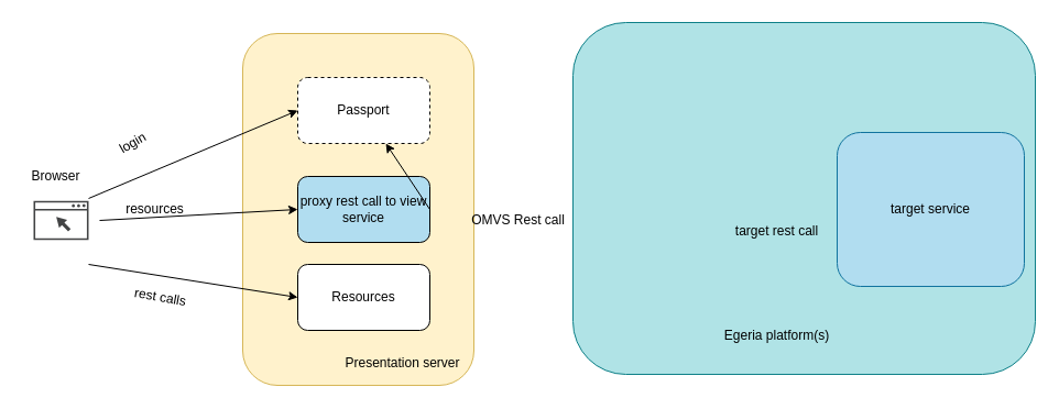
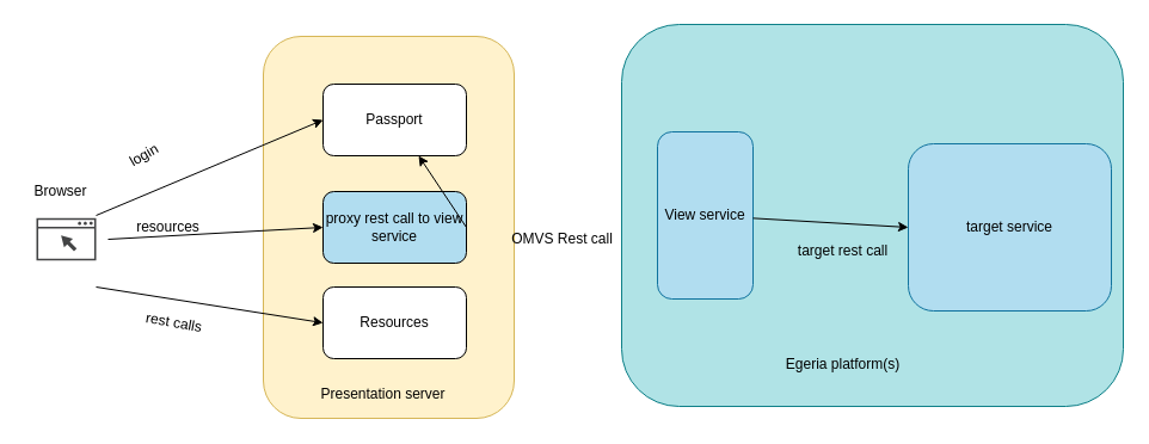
- <mxCell id="4" value="Passport" style="rounded=1;whiteSpace=wrap;html=1;dashed=1;" vertex="1" parent="1"><mxGeometry x="270" y="70" width="120" height="60" as="geometry" /></mxCell>
+ <mxCell id="4" value="Passport" style="rounded=1;whiteSpace=wrap;html=1;" vertex="1" parent="1"><mxGeometry x="270" y="70" width="120" height="60" as="geometry" /></mxCell>
+ <mxCell id="5" value="View service" style="rounded=1;whiteSpace=wrap;html=1;fillColor=#b1ddf0;strokeColor=#10739e;" vertex="1" parent="1"><mxGeometry x="550" y="110" width="80" height="140" as="geometry" /></mxCell>
+ <mxCell id="19" value="" style="endArrow=classic;html=1;rounded=0;entryX=0;entryY=0.5;entryDx=0;entryDy=0;" edge="1" parent="1" source="5" target="18"><mxGeometry width="50" height="50" relative="1" as="geometry"><mxPoint x="470" y="310" as="sourcePoint" /><mxPoint x="520" y="260" as="targetPoint" /></mxGeometry></mxCell>
- <mxCell id="16" value="Presentation server" style="text;html=1;align=center;verticalAlign=middle;resizable=0;points=[];autosize=1;strokeColor=none;fillColor=none;" vertex="1" parent="1"><mxGeometry x="305" y="320" width="120" height="20" as="geometry" /></mxCell>
+ <mxCell id="16" value="Presentation server" style="text;html=1;align=center;verticalAlign=middle;resizable=0;points=[];autosize=1;strokeColor=none;fillColor=none;" vertex="1" parent="1"><mxGeometry x="260" y="320" width="120" height="20" as="geometry" /></mxCell>
